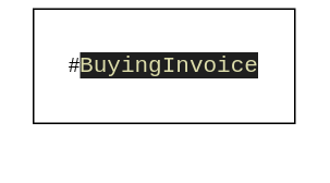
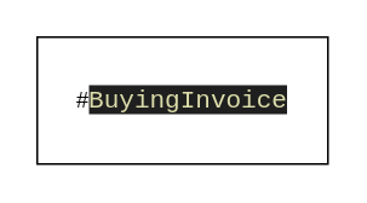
- <mxCell id="2" value="#&lt;span style=&quot;color: rgb(220, 220, 170); background-color: rgb(31, 31, 31); font-family: Consolas, &amp;quot;Courier New&amp;quot;, monospace; font-size: 14px;&quot;&gt;BuyingInvoice&lt;/span&gt;" style="rounded=0;whiteSpace=wrap;html=1;" vertex="1" parent="1"><mxGeometry x="20" y="5" width="160" height="70" as="geometry" /></mxCell>
+ <mxCell id="2" value="#&lt;span style=&quot;color: rgb(220, 220, 170); background-color: rgb(31, 31, 31); font-family: Consolas, &amp;quot;Courier New&amp;quot;, monospace; font-size: 14px;&quot;&gt;BuyingInvoice&lt;/span&gt;" style="rounded=0;whiteSpace=wrap;html=1;" vertex="1" parent="1"><mxGeometry x="20" y="20" width="160" height="70" as="geometry" /></mxCell>
